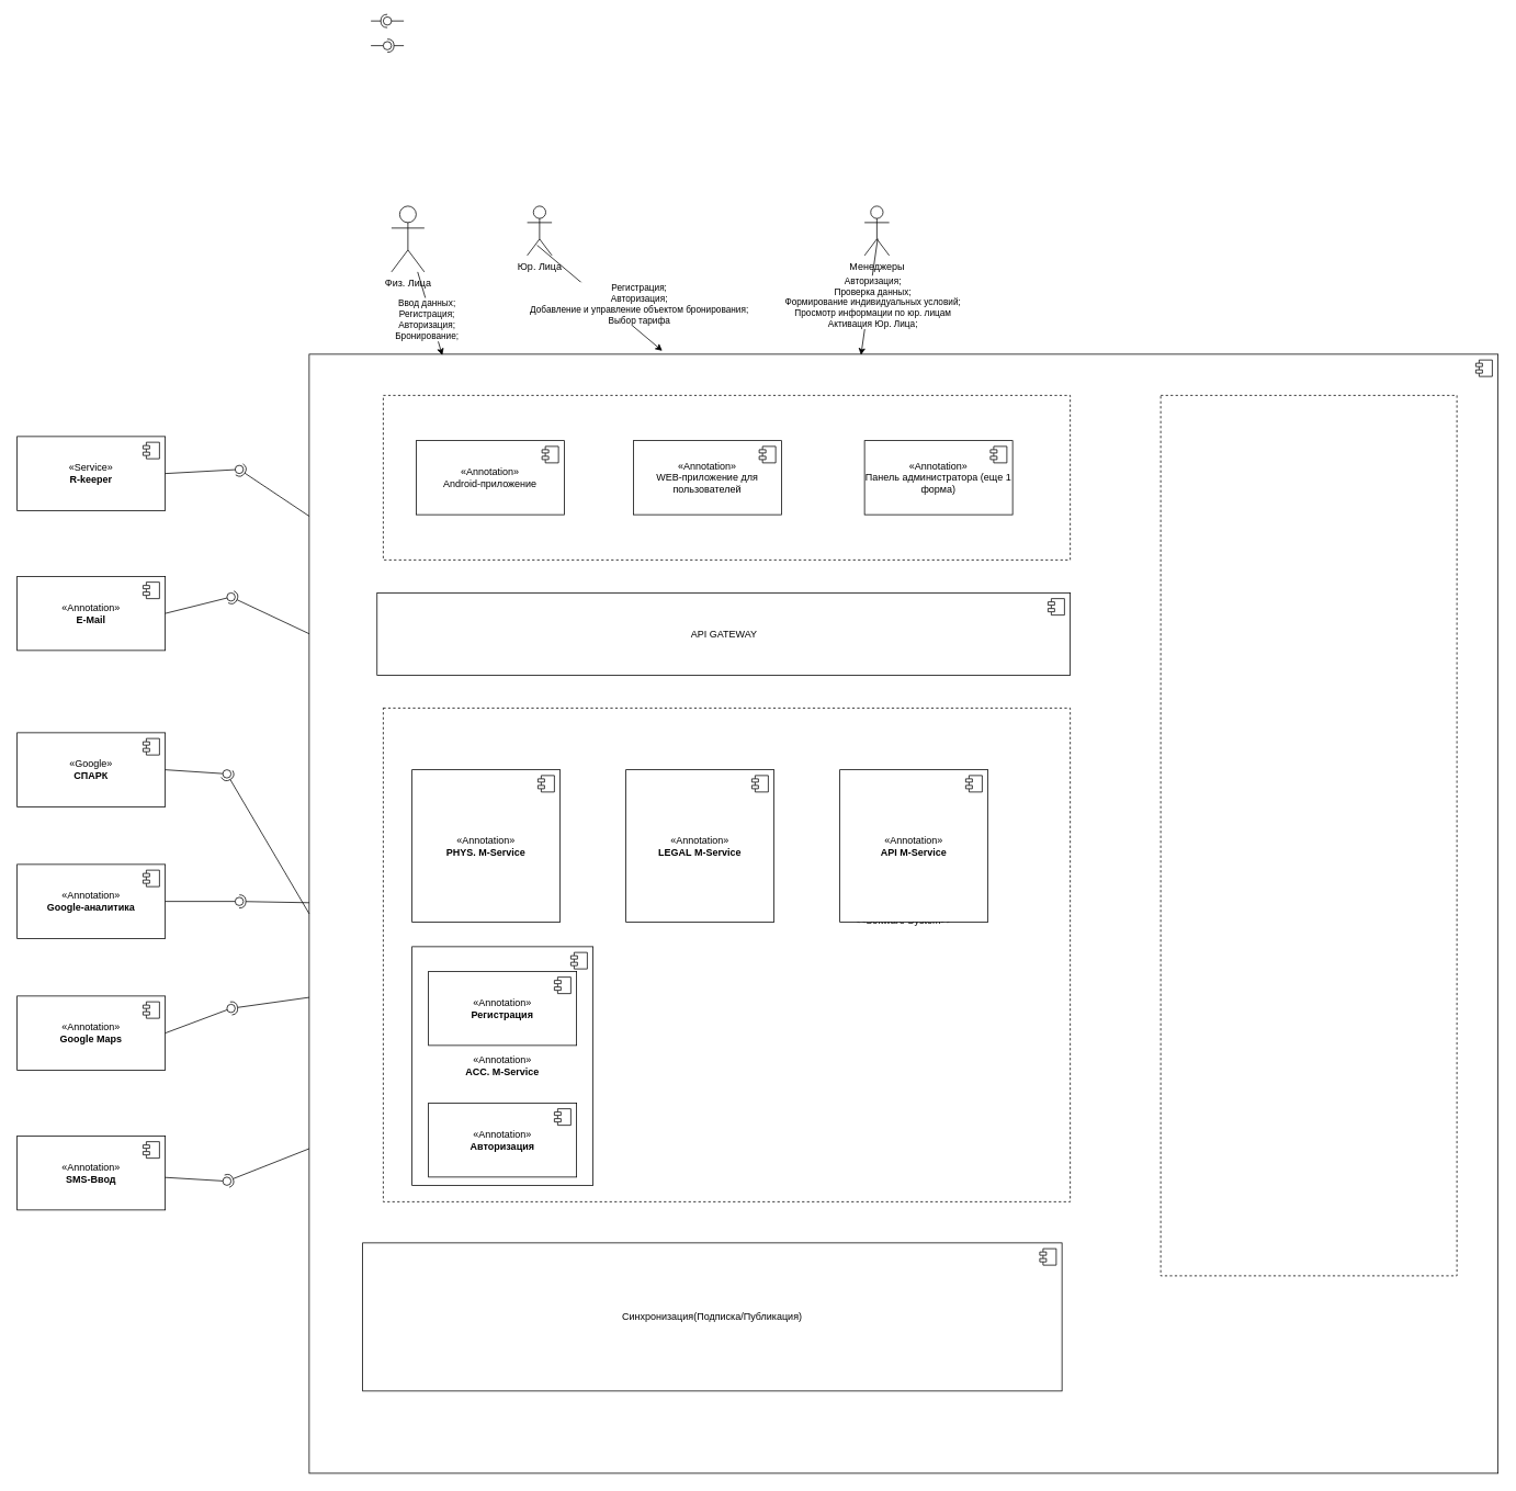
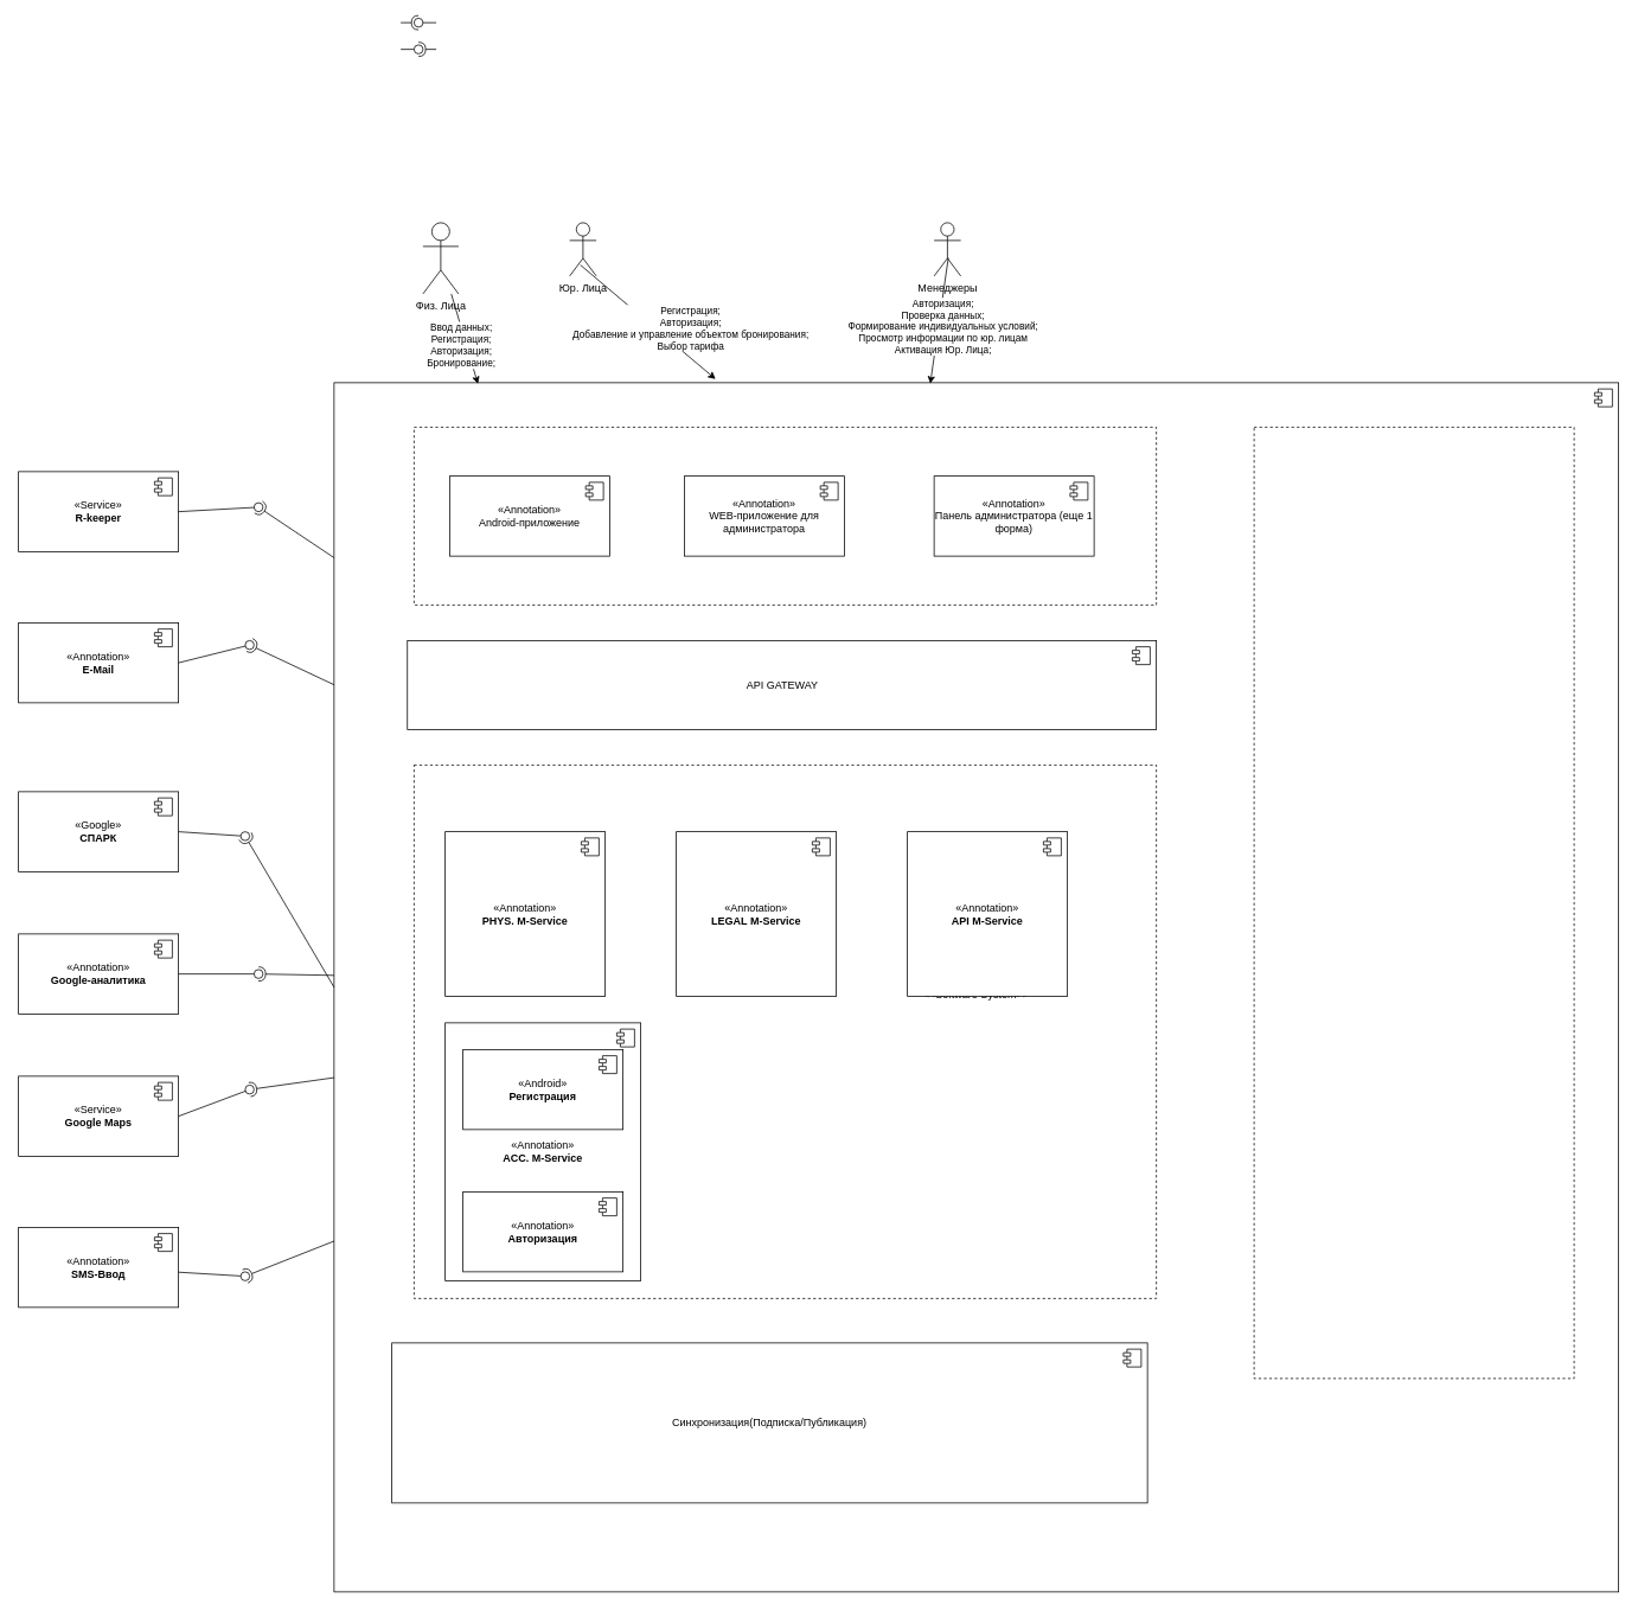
- <mxCell id="59" value="«Annotation»&lt;br&gt;WEB-приложение для пользователей" style="html=1;dropTarget=0;whiteSpace=wrap;" vertex="1" parent="1"><mxGeometry x="769" y="535" width="180" height="90" as="geometry" /></mxCell>
+ <mxCell id="59" value="«Annotation»&lt;br&gt;WEB-приложение для администратора" style="html=1;dropTarget=0;whiteSpace=wrap;" vertex="1" parent="1"><mxGeometry x="769" y="535" width="180" height="90" as="geometry" /></mxCell>
- <mxCell id="75" value="«Annotation»&lt;br&gt;&lt;b&gt;Регистрация&lt;/b&gt;" style="html=1;dropTarget=0;whiteSpace=wrap;" vertex="1" parent="1"><mxGeometry x="520" y="1180" width="180" height="90" as="geometry" /></mxCell>
+ <mxCell id="75" value="«Android»&lt;br&gt;&lt;b&gt;Регистрация&lt;/b&gt;" style="html=1;dropTarget=0;whiteSpace=wrap;" vertex="1" parent="1"><mxGeometry x="520" y="1180" width="180" height="90" as="geometry" /></mxCell>
- <mxCell id="22" value="«Annotation»&lt;br&gt;&lt;b&gt;Google Maps&lt;/b&gt;" style="html=1;dropTarget=0;whiteSpace=wrap;" vertex="1" parent="1"><mxGeometry x="20" y="1210" width="180" height="90" as="geometry" /></mxCell>
+ <mxCell id="22" value="«Service»&lt;br&gt;&lt;b&gt;Google Maps&lt;/b&gt;" style="html=1;dropTarget=0;whiteSpace=wrap;" vertex="1" parent="1"><mxGeometry x="20" y="1210" width="180" height="90" as="geometry" /></mxCell>
